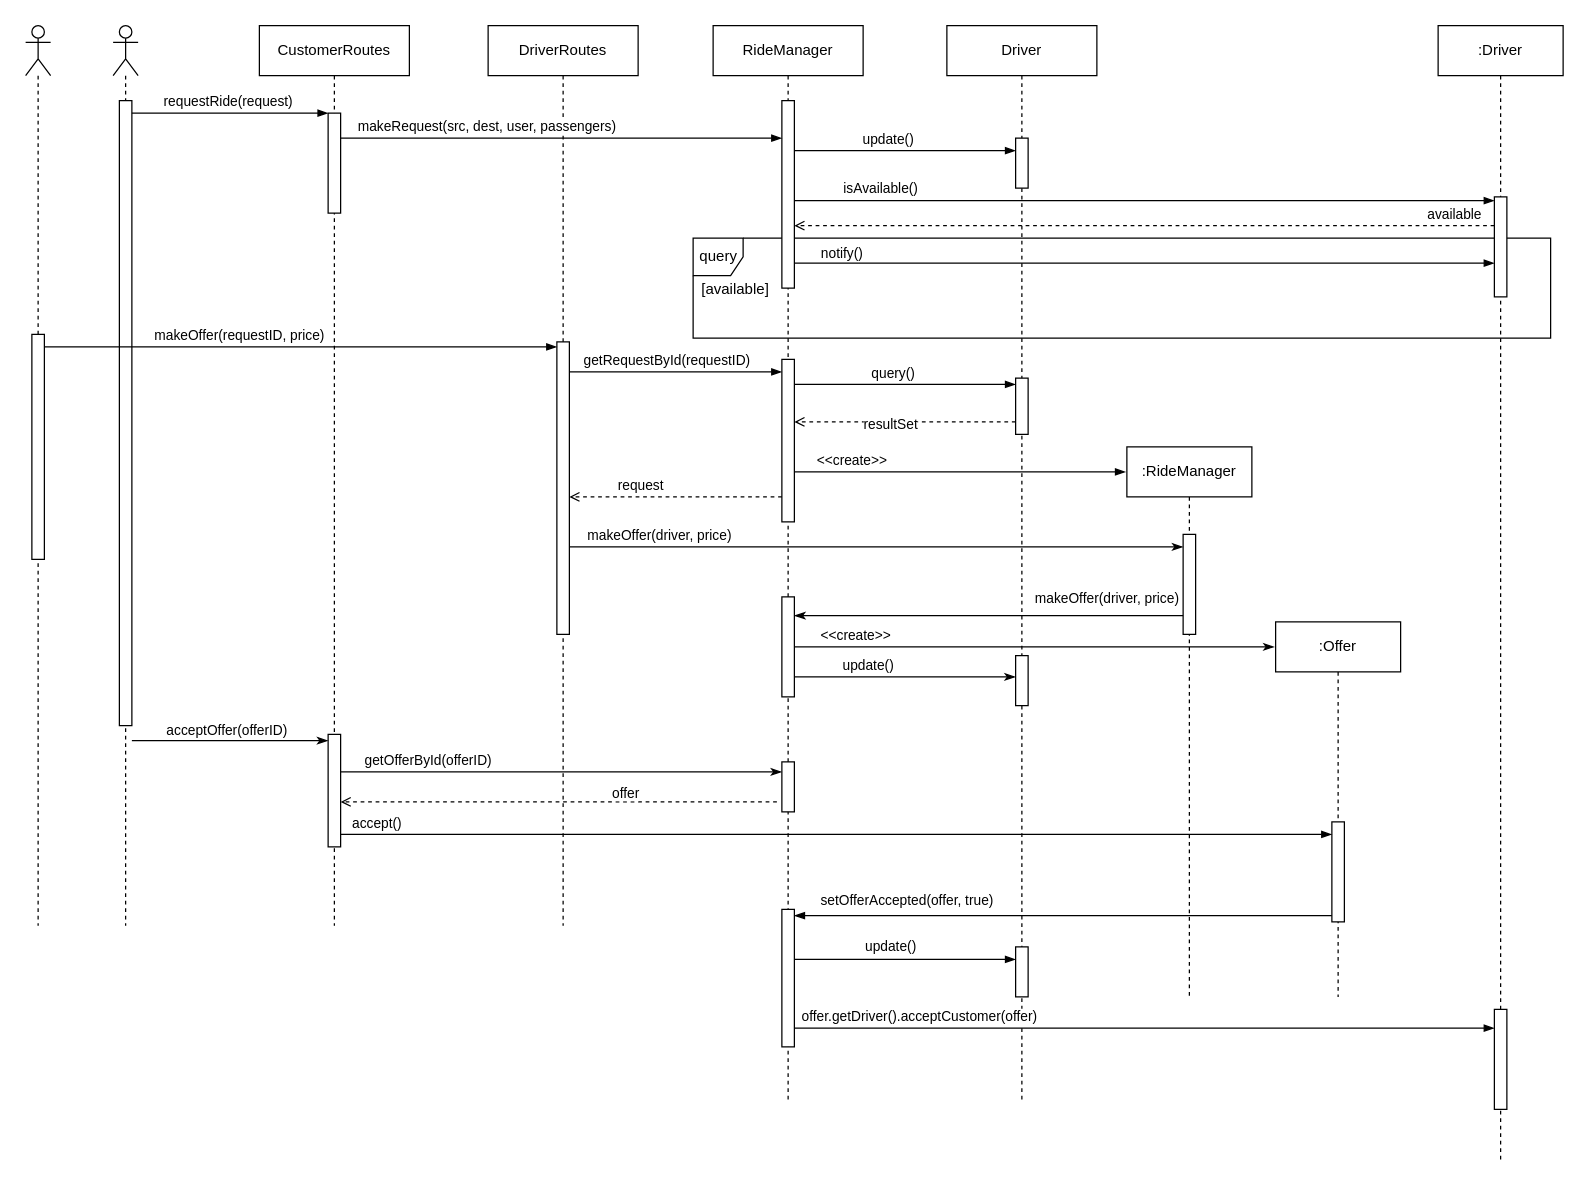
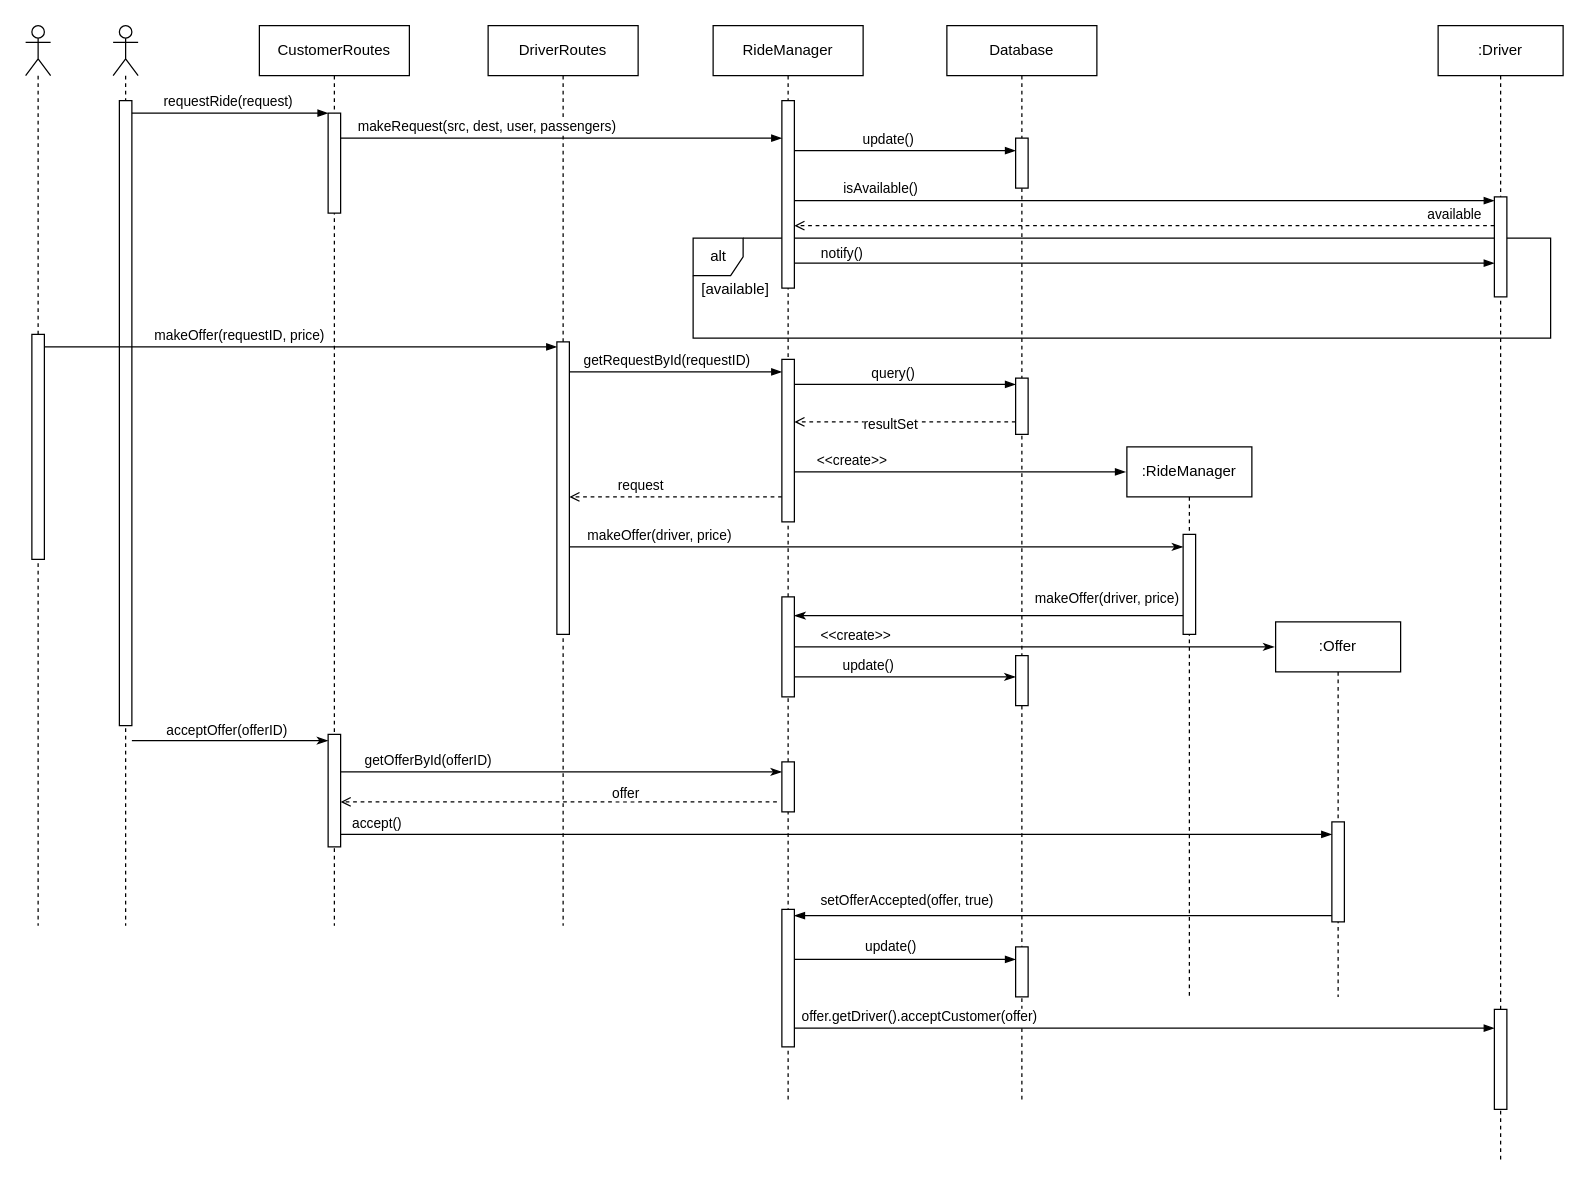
- <mxCell id="21" value="Driver" style="shape=umlLifeline;perimeter=lifelinePerimeter;whiteSpace=wrap;html=1;container=1;collapsible=0;recursiveResize=0;outlineConnect=0;" vertex="1" parent="1"><mxGeometry x="757" y="20" width="120" height="860" as="geometry" /></mxCell>
+ <mxCell id="21" value="Database" style="shape=umlLifeline;perimeter=lifelinePerimeter;whiteSpace=wrap;html=1;container=1;collapsible=0;recursiveResize=0;outlineConnect=0;" vertex="1" parent="1"><mxGeometry x="757" y="20" width="120" height="860" as="geometry" /></mxCell>
- <mxCell id="12" value="query" style="shape=umlFrame;tabWidth=110;tabHeight=30;tabPosition=left;html=1;boundedLbl=1;labelInHeader=1;width=40;height=30;" vertex="1" parent="11"><mxGeometry x="-16" y="170" width="686" height="80" as="geometry" /></mxCell>
+ <mxCell id="12" value="alt" style="shape=umlFrame;tabWidth=110;tabHeight=30;tabPosition=left;html=1;boundedLbl=1;labelInHeader=1;width=40;height=30;" vertex="1" parent="11"><mxGeometry x="-16" y="170" width="686" height="80" as="geometry" /></mxCell>
